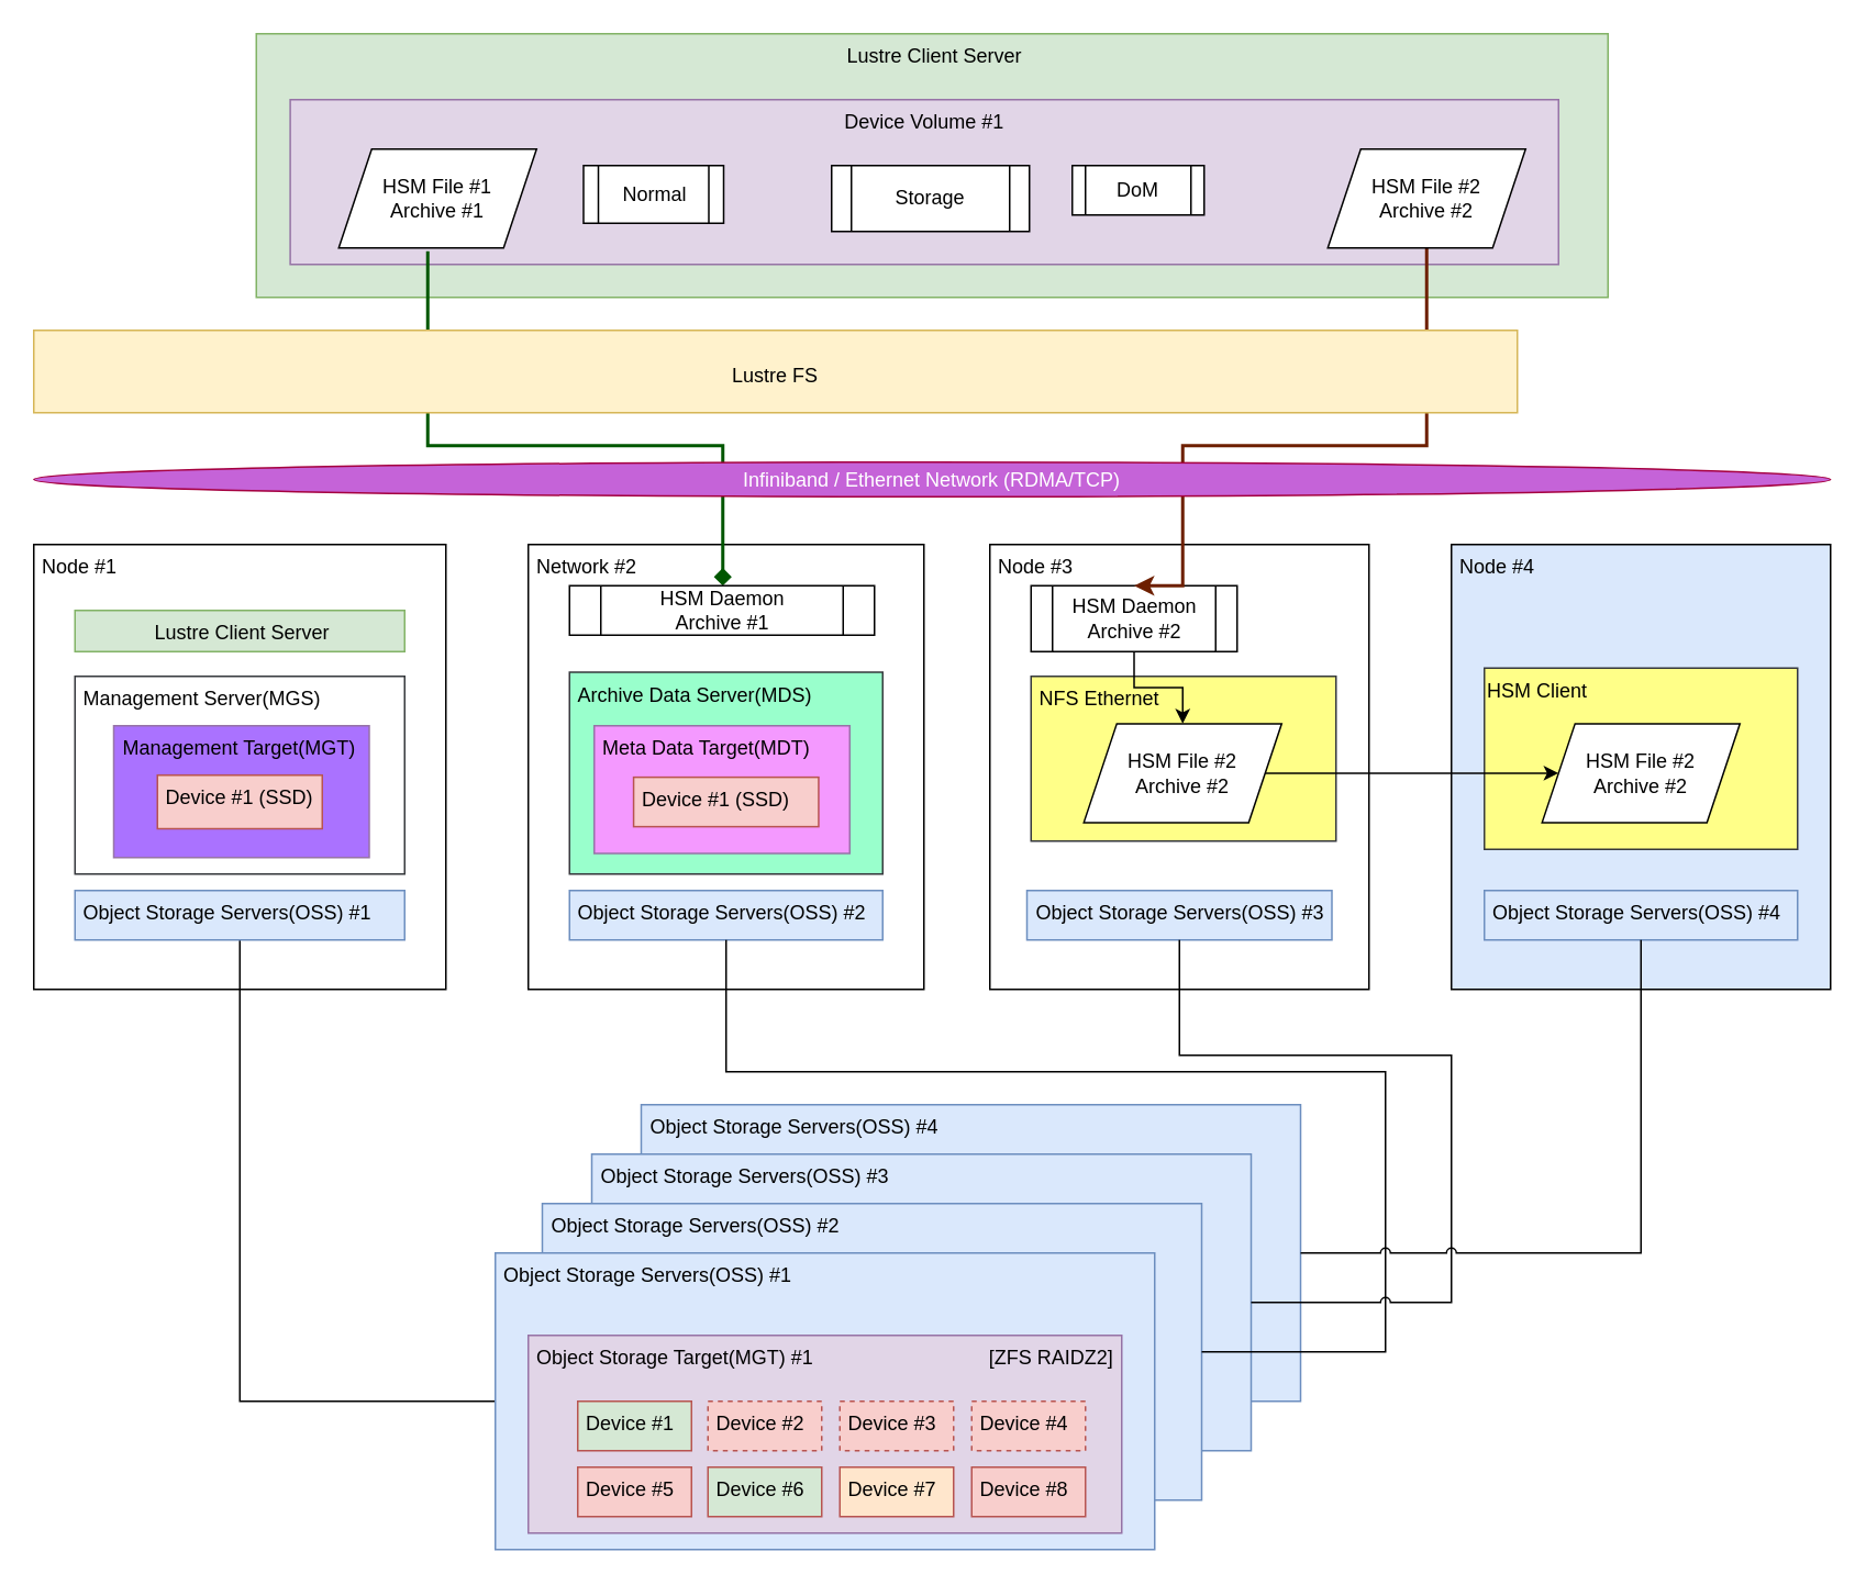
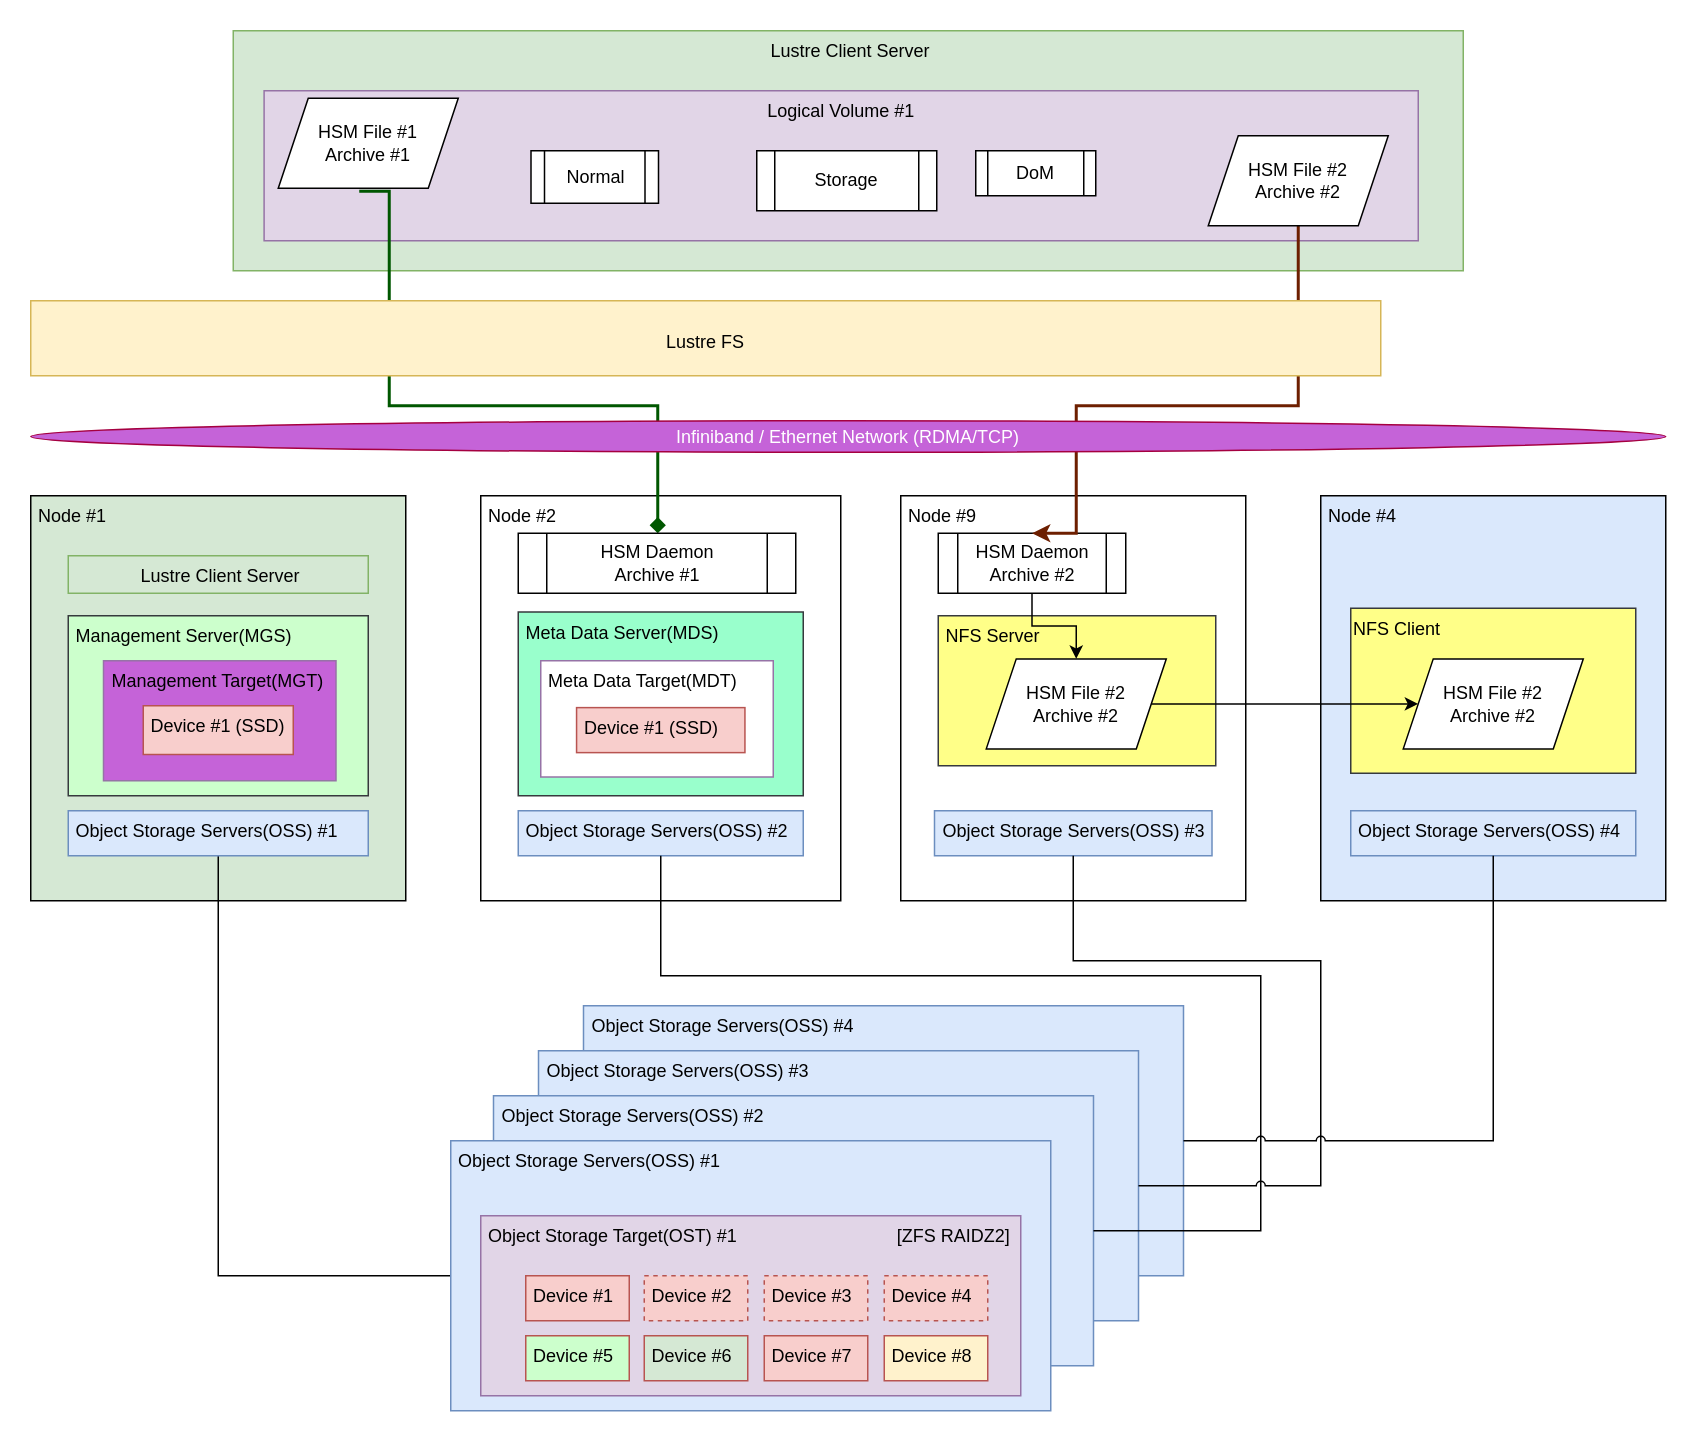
- <mxCell id="32" value="Device Volume #1" style="rounded=0;whiteSpace=wrap;html=1;align=center;verticalAlign=top;fillColor=#e1d5e7;strokeColor=#9673a6;" parent="1" vertex="1"><mxGeometry x="175.57" y="60" width="769.43" height="100" as="geometry" /></mxCell>
+ <mxCell id="32" value="Logical Volume #1" style="rounded=0;whiteSpace=wrap;html=1;align=center;verticalAlign=top;fillColor=#e1d5e7;strokeColor=#9673a6;" parent="1" vertex="1"><mxGeometry x="175.57" y="60" width="769.43" height="100" as="geometry" /></mxCell>
- <mxCell id="43" value="HSM File #1&lt;br&gt;Archive #1" style="shape=parallelogram;perimeter=parallelogramPerimeter;whiteSpace=wrap;html=1;fixedSize=1;" parent="1" vertex="1"><mxGeometry x="205" y="90" width="120" height="60" as="geometry" /></mxCell>
+ <mxCell id="43" value="HSM File #1&lt;br&gt;Archive #1" style="shape=parallelogram;perimeter=parallelogramPerimeter;whiteSpace=wrap;html=1;fixedSize=1;" parent="1" vertex="1"><mxGeometry x="185" y="65" width="120" height="60" as="geometry" /></mxCell>
- <mxCell id="2" value="&amp;nbsp;Node #1&amp;nbsp;&lt;br&gt;" style="rounded=0;whiteSpace=wrap;html=1;align=left;verticalAlign=top;" parent="1" vertex="1"><mxGeometry x="20" y="330" width="250" height="270" as="geometry" /></mxCell>
+ <mxCell id="2" value="&amp;nbsp;Node #1&amp;nbsp;&lt;br&gt;" style="rounded=0;whiteSpace=wrap;html=1;align=left;verticalAlign=top;fillColor=#d5e8d4;" parent="1" vertex="1"><mxGeometry x="20" y="330" width="250" height="270" as="geometry" /></mxCell>
- <mxCell id="26" value="&amp;nbsp;Network #2" style="rounded=0;whiteSpace=wrap;html=1;align=left;verticalAlign=top;" parent="1" vertex="1"><mxGeometry x="320" y="330" width="240" height="270" as="geometry" /></mxCell>
+ <mxCell id="26" value="&amp;nbsp;Node #2" style="rounded=0;whiteSpace=wrap;html=1;align=left;verticalAlign=top;" parent="1" vertex="1"><mxGeometry x="320" y="330" width="240" height="270" as="geometry" /></mxCell>
- <mxCell id="21" value="&amp;nbsp;Node #3" style="rounded=0;whiteSpace=wrap;html=1;align=left;verticalAlign=top;" parent="1" vertex="1"><mxGeometry x="600" y="330" width="230" height="270" as="geometry" /></mxCell>
+ <mxCell id="21" value="&amp;nbsp;Node #9" style="rounded=0;whiteSpace=wrap;html=1;align=left;verticalAlign=top;" parent="1" vertex="1"><mxGeometry x="600" y="330" width="230" height="270" as="geometry" /></mxCell>
- <mxCell id="37" value="HSM Daemon&lt;br&gt;Archive #1" style="shape=process;whiteSpace=wrap;html=1;backgroundOutline=1;fontSize=12;" parent="1" vertex="1"><mxGeometry x="345" y="355" width="185" height="30" as="geometry" /></mxCell>
+ <mxCell id="37" value="HSM Daemon&lt;br&gt;Archive #1" style="shape=process;whiteSpace=wrap;html=1;backgroundOutline=1;fontSize=12;" parent="1" vertex="1"><mxGeometry x="345" y="355" width="185" height="40" as="geometry" /></mxCell>
- <mxCell id="41" value="HSM Client" style="rounded=0;whiteSpace=wrap;html=1;align=left;verticalAlign=top;fillColor=#ffff88;strokeColor=#36393d;" parent="1" vertex="1"><mxGeometry x="900" y="405" width="190" height="110" as="geometry" /></mxCell>
+ <mxCell id="41" value="NFS Client" style="rounded=0;whiteSpace=wrap;html=1;align=left;verticalAlign=top;fillColor=#ffff88;strokeColor=#36393d;" parent="1" vertex="1"><mxGeometry x="900" y="405" width="190" height="110" as="geometry" /></mxCell>
- <mxCell id="27" value="&amp;nbsp;Archive Data Server(MDS)" style="rounded=0;whiteSpace=wrap;html=1;align=left;verticalAlign=top;fillColor=#99FFCC;strokeColor=#36393d;" parent="1" vertex="1"><mxGeometry x="345" y="407.5" width="190" height="122.5" as="geometry" /></mxCell>
+ <mxCell id="27" value="&amp;nbsp;Meta Data Server(MDS)" style="rounded=0;whiteSpace=wrap;html=1;align=left;verticalAlign=top;fillColor=#99FFCC;strokeColor=#36393d;" parent="1" vertex="1"><mxGeometry x="345" y="407.5" width="190" height="122.5" as="geometry" /></mxCell>
- <mxCell id="3" value="&amp;nbsp;Management Server(MGS)" style="rounded=0;whiteSpace=wrap;html=1;align=left;verticalAlign=top;fillColor=#ffffff;strokeColor=#36393d;" parent="1" vertex="1"><mxGeometry x="45" y="410" width="200" height="120" as="geometry" /></mxCell>
+ <mxCell id="3" value="&amp;nbsp;Management Server(MGS)" style="rounded=0;whiteSpace=wrap;html=1;align=left;verticalAlign=top;fillColor=#CCFFCC;strokeColor=#36393d;" parent="1" vertex="1"><mxGeometry x="45" y="410" width="200" height="120" as="geometry" /></mxCell>
- <mxCell id="38" value="&amp;nbsp;NFS Ethernet" style="rounded=0;whiteSpace=wrap;html=1;align=left;verticalAlign=top;fillColor=#ffff88;strokeColor=#36393d;" parent="1" vertex="1"><mxGeometry x="625" y="410" width="185" height="100" as="geometry" /></mxCell>
+ <mxCell id="38" value="&amp;nbsp;NFS Server" style="rounded=0;whiteSpace=wrap;html=1;align=left;verticalAlign=top;fillColor=#ffff88;strokeColor=#36393d;" parent="1" vertex="1"><mxGeometry x="625" y="410" width="185" height="100" as="geometry" /></mxCell>
- <mxCell id="4" value="&amp;nbsp;Management Target(MGT)" style="rounded=0;whiteSpace=wrap;html=1;align=left;verticalAlign=top;fillColor=#AA72FF;strokeColor=#9673a6;" parent="1" vertex="1"><mxGeometry x="68.5" y="440" width="155" height="80" as="geometry" /></mxCell>
+ <mxCell id="4" value="&amp;nbsp;Management Target(MGT)" style="rounded=0;whiteSpace=wrap;html=1;align=left;verticalAlign=top;fillColor=#c563d8;strokeColor=#9673a6;" parent="1" vertex="1"><mxGeometry x="68.5" y="440" width="155" height="80" as="geometry" /></mxCell>
- <mxCell id="29" value="&amp;nbsp;Meta Data Target(MDT)" style="rounded=0;whiteSpace=wrap;html=1;align=left;verticalAlign=top;fillColor=#F499FF;strokeColor=#9673a6;" parent="1" vertex="1"><mxGeometry x="360" y="440" width="155" height="77.5" as="geometry" /></mxCell>
+ <mxCell id="29" value="&amp;nbsp;Meta Data Target(MDT)" style="rounded=0;whiteSpace=wrap;html=1;align=left;verticalAlign=top;fillColor=#ffffff;strokeColor=#9673a6;" parent="1" vertex="1"><mxGeometry x="360" y="440" width="155" height="77.5" as="geometry" /></mxCell>
- <mxCell id="11" value="&amp;nbsp;Object Storage Target(MGT) #1&amp;nbsp; &amp;nbsp; &amp;nbsp; &amp;nbsp; &amp;nbsp; &amp;nbsp; &amp;nbsp; &amp;nbsp; &amp;nbsp; &amp;nbsp; &amp;nbsp; &amp;nbsp; &amp;nbsp; &amp;nbsp; &amp;nbsp; &amp;nbsp; [ZFS RAIDZ2]&amp;nbsp;" style="rounded=0;whiteSpace=wrap;html=1;align=left;verticalAlign=top;fillColor=#e1d5e7;strokeColor=#9673a6;" parent="1" vertex="1"><mxGeometry x="320" y="810" width="360" height="120" as="geometry" /></mxCell>
+ <mxCell id="11" value="&amp;nbsp;Object Storage Target(OST) #1&amp;nbsp; &amp;nbsp; &amp;nbsp; &amp;nbsp; &amp;nbsp; &amp;nbsp; &amp;nbsp; &amp;nbsp; &amp;nbsp; &amp;nbsp; &amp;nbsp; &amp;nbsp; &amp;nbsp; &amp;nbsp; &amp;nbsp; &amp;nbsp; [ZFS RAIDZ2]&amp;nbsp;" style="rounded=0;whiteSpace=wrap;html=1;align=left;verticalAlign=top;fillColor=#e1d5e7;strokeColor=#9673a6;" parent="1" vertex="1"><mxGeometry x="320" y="810" width="360" height="120" as="geometry" /></mxCell>
- <mxCell id="12" value="&amp;nbsp;Device #1" style="rounded=0;whiteSpace=wrap;html=1;align=left;verticalAlign=top;fillColor=#d5e8d4;strokeColor=#b85450;" parent="1" vertex="1"><mxGeometry x="350" y="850" width="69" height="30" as="geometry" /></mxCell>
+ <mxCell id="12" value="&amp;nbsp;Device #1" style="rounded=0;whiteSpace=wrap;html=1;align=left;verticalAlign=top;fillColor=#f8cecc;strokeColor=#b85450;" parent="1" vertex="1"><mxGeometry x="350" y="850" width="69" height="30" as="geometry" /></mxCell>
- <mxCell id="16" value="&amp;nbsp;Device #5" style="rounded=0;whiteSpace=wrap;html=1;align=left;verticalAlign=top;fillColor=#f8cecc;strokeColor=#b85450;" parent="1" vertex="1"><mxGeometry x="350" y="890" width="69" height="30" as="geometry" /></mxCell>
+ <mxCell id="16" value="&amp;nbsp;Device #5" style="rounded=0;whiteSpace=wrap;html=1;align=left;verticalAlign=top;fillColor=#ccffcc;strokeColor=#b85450;" parent="1" vertex="1"><mxGeometry x="350" y="890" width="69" height="30" as="geometry" /></mxCell>
- <mxCell id="18" value="&amp;nbsp;Device #7" style="rounded=0;whiteSpace=wrap;html=1;align=left;verticalAlign=top;fillColor=#ffe6cc;strokeColor=#b85450;" parent="1" vertex="1"><mxGeometry x="509" y="890" width="69" height="30" as="geometry" /></mxCell>
+ <mxCell id="18" value="&amp;nbsp;Device #7" style="rounded=0;whiteSpace=wrap;html=1;align=left;verticalAlign=top;fillColor=#f8cecc;strokeColor=#b85450;" parent="1" vertex="1"><mxGeometry x="509" y="890" width="69" height="30" as="geometry" /></mxCell>
- <mxCell id="19" value="&amp;nbsp;Device #8" style="rounded=0;whiteSpace=wrap;html=1;align=left;verticalAlign=top;fillColor=#f8cecc;strokeColor=#b85450;" parent="1" vertex="1"><mxGeometry x="589" y="890" width="69" height="30" as="geometry" /></mxCell>
+ <mxCell id="19" value="&amp;nbsp;Device #8" style="rounded=0;whiteSpace=wrap;html=1;align=left;verticalAlign=top;fillColor=#fff2cc;strokeColor=#b85450;" parent="1" vertex="1"><mxGeometry x="589" y="890" width="69" height="30" as="geometry" /></mxCell>
